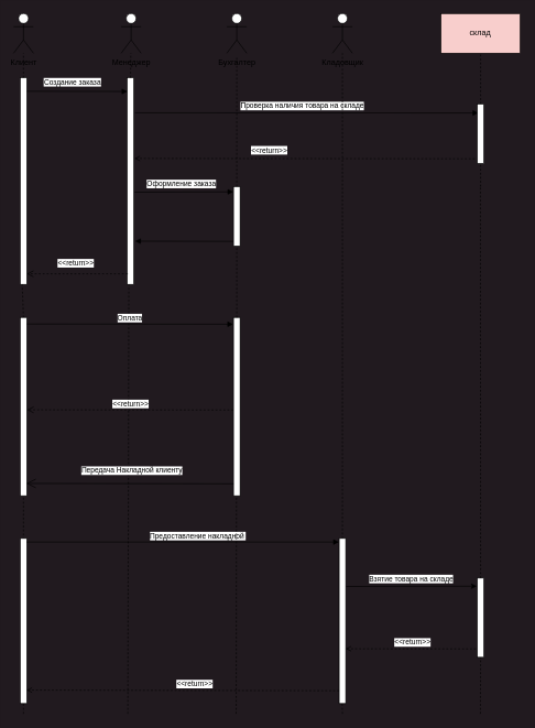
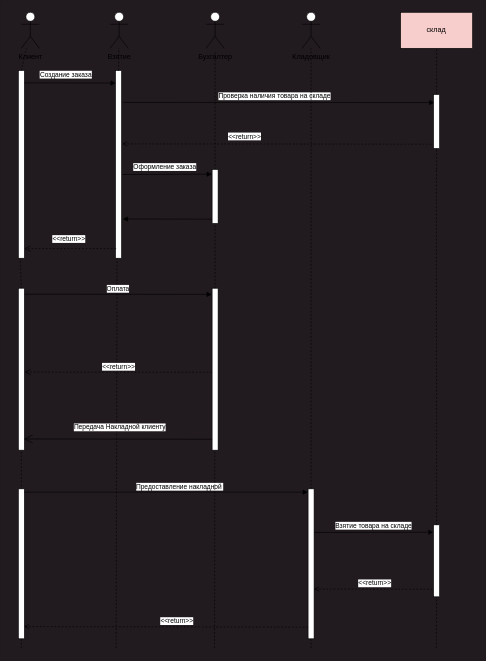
- <mxCell id="2" value="Клиент" style="shape=umlActor;verticalLabelPosition=bottom;verticalAlign=top;html=1;outlineConnect=0;" vertex="1" parent="1"><mxGeometry x="20" y="20" width="30" height="60" as="geometry" /></mxCell>
+ <mxCell id="2" value="Клиент" style="shape=umlActor;verticalLabelPosition=bottom;verticalAlign=top;html=1;outlineConnect=0;" vertex="1" parent="1"><mxGeometry x="35" y="20" width="30" height="60" as="geometry" /></mxCell>
- <mxCell id="4" value="Менеджер" style="shape=umlActor;verticalLabelPosition=bottom;verticalAlign=top;html=1;outlineConnect=0;" vertex="1" parent="1"><mxGeometry x="183" y="20" width="30" height="60" as="geometry" /></mxCell>
+ <mxCell id="4" value="Взятие" style="shape=umlActor;verticalLabelPosition=bottom;verticalAlign=top;html=1;outlineConnect=0;" vertex="1" parent="1"><mxGeometry x="183" y="20" width="30" height="60" as="geometry" /></mxCell>
